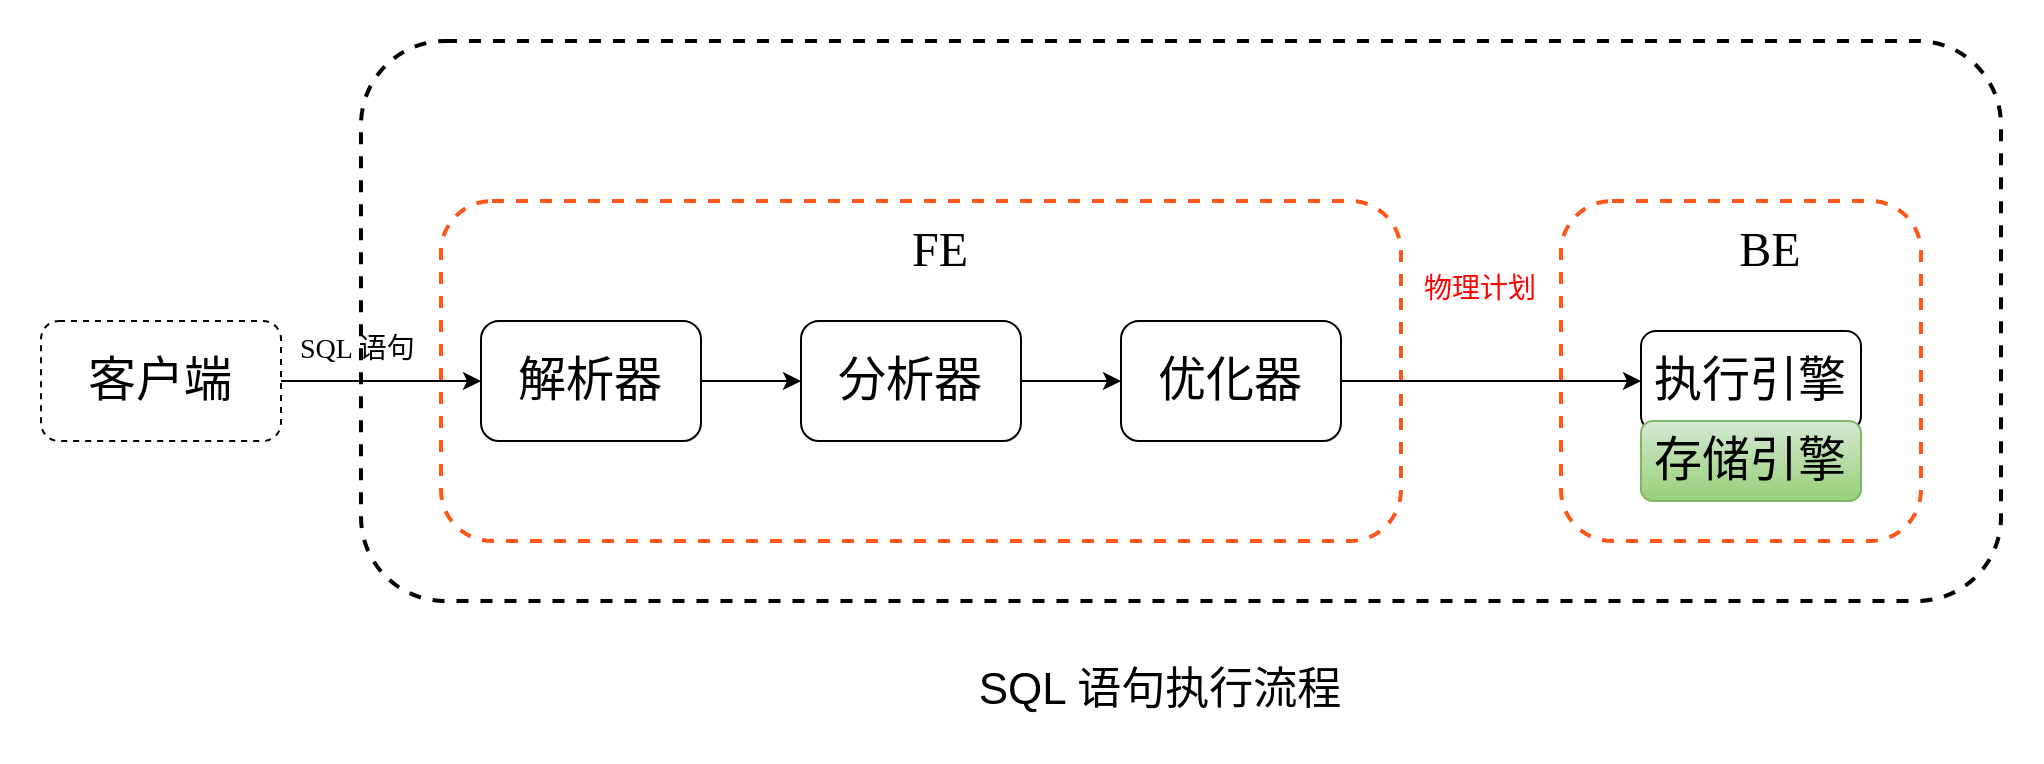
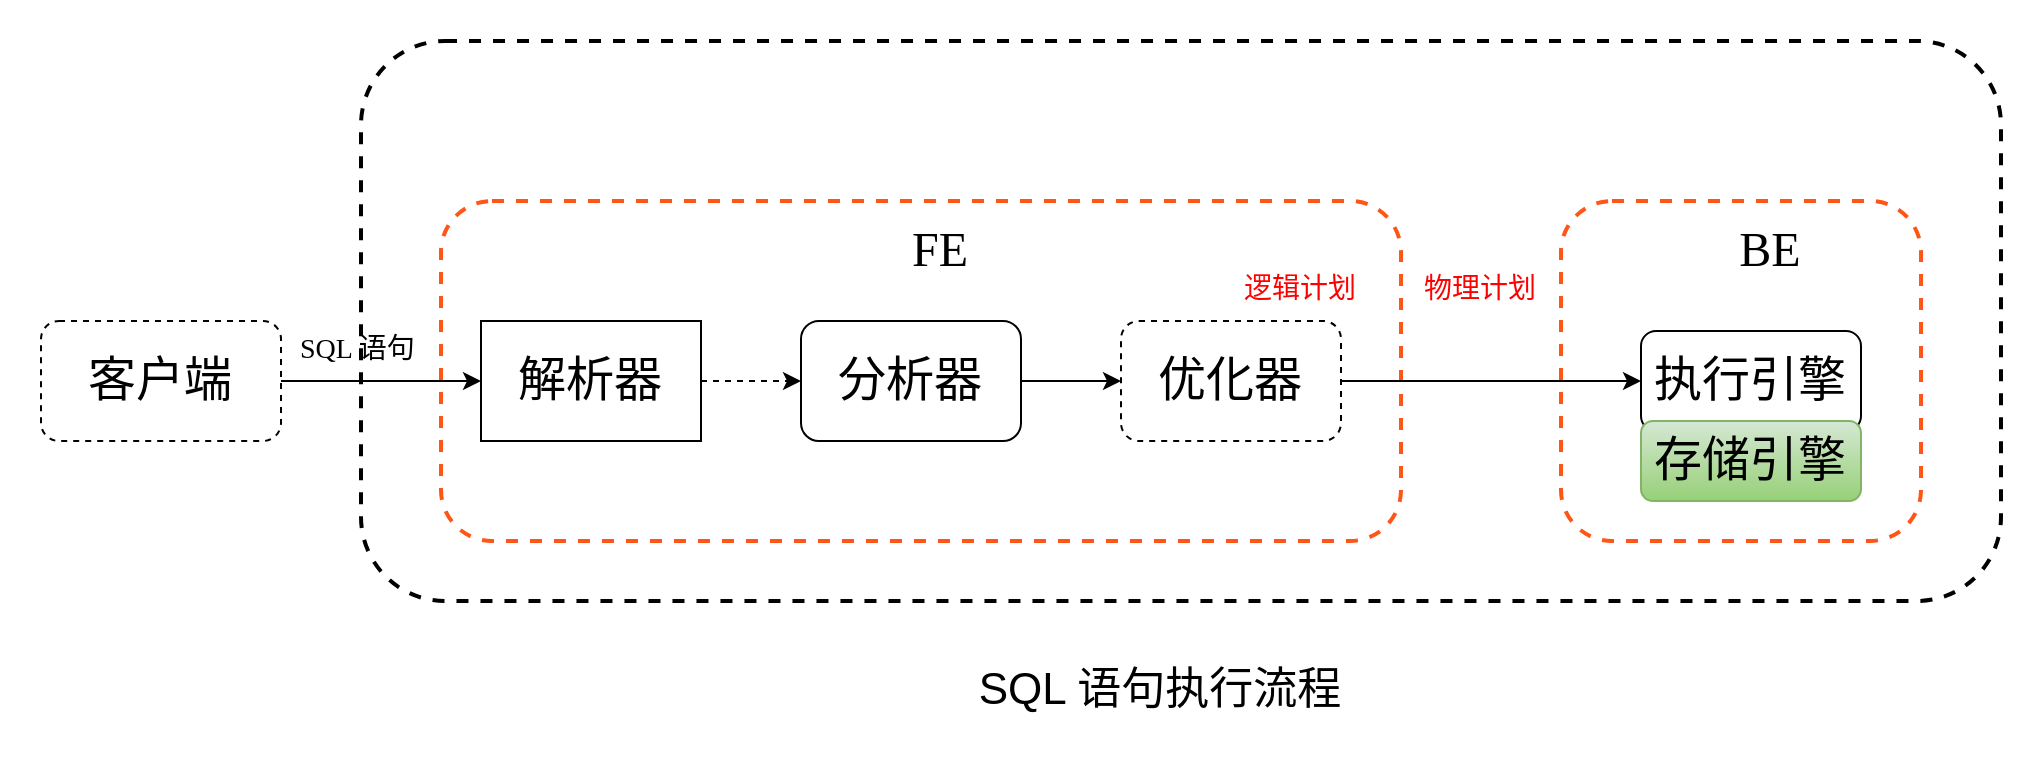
+ <mxCell id="14" value="逻辑计划" style="text;html=1;align=center;verticalAlign=middle;whiteSpace=wrap;rounded=0;fontFamily=阿里巴巴普惠体;fontSize=14;fontColor=#FF0000;" parent="1" vertex="1"><mxGeometry x="610" y="130" width="80" height="30" as="geometry" /></mxCell>
- <mxCell id="8" value="&lt;font style=&quot;font-size: 24px;&quot; face=&quot;阿里巴巴普惠体&quot;&gt;解析器&lt;/font&gt;" style="rounded=1;whiteSpace=wrap;html=1;fontColor=default;fillColor=none;" parent="1" vertex="1"><mxGeometry x="240" y="160" width="110" height="60" as="geometry" /></mxCell>
+ <mxCell id="8" value="&lt;font style=&quot;font-size: 24px;&quot; face=&quot;阿里巴巴普惠体&quot;&gt;解析器&lt;/font&gt;" style="whiteSpace=wrap;html=1;fontColor=default;fillColor=none;rounded=0;" parent="1" vertex="1"><mxGeometry x="240" y="160" width="110" height="60" as="geometry" /></mxCell>
- <mxCell id="7" value="" style="edgeStyle=orthogonalEdgeStyle;rounded=0;orthogonalLoop=1;jettySize=auto;html=1;" parent="1" source="8" target="10" edge="1"><mxGeometry relative="1" as="geometry" /></mxCell>
+ <mxCell id="7" value="" style="edgeStyle=orthogonalEdgeStyle;rounded=0;orthogonalLoop=1;jettySize=auto;html=1;dashed=1;" parent="1" source="8" target="10" edge="1"><mxGeometry relative="1" as="geometry" /></mxCell>
- <mxCell id="12" value="&lt;font style=&quot;font-size: 24px;&quot; face=&quot;阿里巴巴普惠体&quot;&gt;优化器&lt;/font&gt;" style="rounded=1;whiteSpace=wrap;html=1;fontColor=default;fillColor=none;strokeColor=default;align=center;verticalAlign=middle;fontFamily=Helvetica;fontSize=12;" parent="1" vertex="1"><mxGeometry x="560" y="160" width="110" height="60" as="geometry" /></mxCell>
+ <mxCell id="12" value="&lt;font style=&quot;font-size: 24px;&quot; face=&quot;阿里巴巴普惠体&quot;&gt;优化器&lt;/font&gt;" style="rounded=1;whiteSpace=wrap;html=1;fontColor=default;fillColor=none;strokeColor=default;align=center;verticalAlign=middle;fontFamily=Helvetica;fontSize=12;dashed=1;" parent="1" vertex="1"><mxGeometry x="560" y="160" width="110" height="60" as="geometry" /></mxCell>
